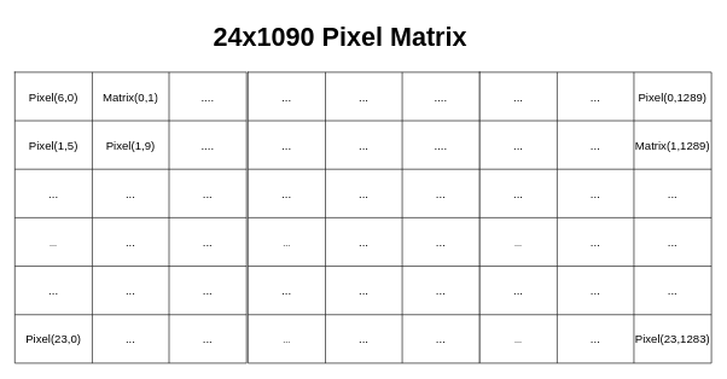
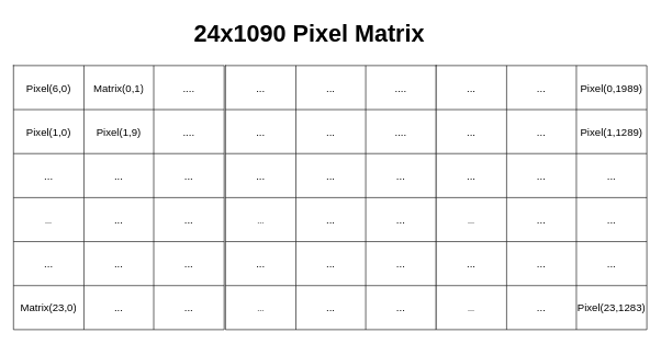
- <mxCell id="56" value="Pixel(0,1289)" style="shape=partialRectangle;html=1;whiteSpace=wrap;connectable=0;strokeColor=inherit;overflow=hidden;fillColor=none;top=0;left=0;bottom=0;right=0;pointerEvents=1;fontSize=16;" parent="53" vertex="1"><mxGeometry x="213" width="107" height="67" as="geometry"><mxRectangle width="107" height="67" as="alternateBounds" /></mxGeometry></mxCell>
+ <mxCell id="56" value="Pixel(0,1989)" style="shape=partialRectangle;html=1;whiteSpace=wrap;connectable=0;strokeColor=inherit;overflow=hidden;fillColor=none;top=0;left=0;bottom=0;right=0;pointerEvents=1;fontSize=16;" parent="53" vertex="1"><mxGeometry x="213" width="107" height="67" as="geometry"><mxRectangle width="107" height="67" as="alternateBounds" /></mxGeometry></mxCell>
- <mxCell id="33" value="Pixel(1,5)" style="shape=partialRectangle;html=1;whiteSpace=wrap;connectable=0;strokeColor=inherit;overflow=hidden;fillColor=none;top=0;left=0;bottom=0;right=0;pointerEvents=1;fontSize=16;" parent="32" vertex="1"><mxGeometry width="107" height="67" as="geometry"><mxRectangle width="107" height="67" as="alternateBounds" /></mxGeometry></mxCell>
+ <mxCell id="33" value="Pixel(1,0)" style="shape=partialRectangle;html=1;whiteSpace=wrap;connectable=0;strokeColor=inherit;overflow=hidden;fillColor=none;top=0;left=0;bottom=0;right=0;pointerEvents=1;fontSize=16;" parent="32" vertex="1"><mxGeometry width="107" height="67" as="geometry"><mxRectangle width="107" height="67" as="alternateBounds" /></mxGeometry></mxCell>
- <mxCell id="60" value="Matrix(1,1289)" style="shape=partialRectangle;html=1;whiteSpace=wrap;connectable=0;strokeColor=inherit;overflow=hidden;fillColor=none;top=0;left=0;bottom=0;right=0;pointerEvents=1;fontSize=16;" parent="57" vertex="1"><mxGeometry x="213" width="107" height="67" as="geometry"><mxRectangle width="107" height="67" as="alternateBounds" /></mxGeometry></mxCell>
+ <mxCell id="60" value="Pixel(1,1289)" style="shape=partialRectangle;html=1;whiteSpace=wrap;connectable=0;strokeColor=inherit;overflow=hidden;fillColor=none;top=0;left=0;bottom=0;right=0;pointerEvents=1;fontSize=16;" parent="57" vertex="1"><mxGeometry x="213" width="107" height="67" as="geometry"><mxRectangle width="107" height="67" as="alternateBounds" /></mxGeometry></mxCell>
- <mxCell id="49" value="Pixel(23,0)" style="shape=partialRectangle;html=1;whiteSpace=wrap;connectable=0;strokeColor=inherit;overflow=hidden;fillColor=none;top=0;left=0;bottom=0;right=0;pointerEvents=1;fontSize=16;" parent="48" vertex="1"><mxGeometry width="107" height="67" as="geometry"><mxRectangle width="107" height="67" as="alternateBounds" /></mxGeometry></mxCell>
+ <mxCell id="49" value="Matrix(23,0)" style="shape=partialRectangle;html=1;whiteSpace=wrap;connectable=0;strokeColor=inherit;overflow=hidden;fillColor=none;top=0;left=0;bottom=0;right=0;pointerEvents=1;fontSize=16;" parent="48" vertex="1"><mxGeometry width="107" height="67" as="geometry"><mxRectangle width="107" height="67" as="alternateBounds" /></mxGeometry></mxCell>
